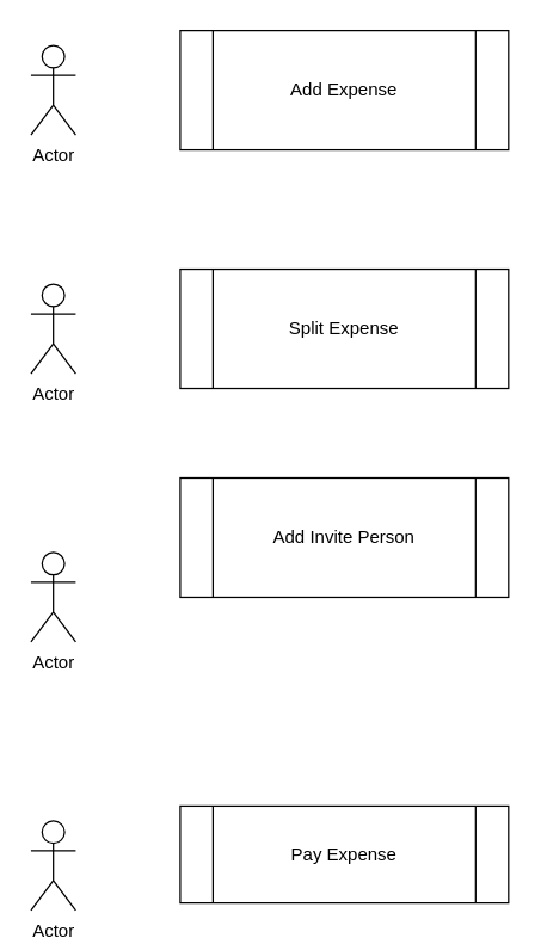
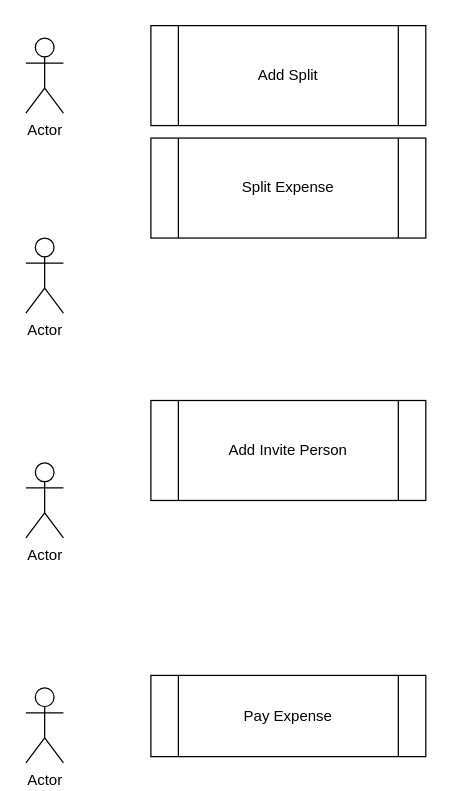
- <mxCell id="3" value="Add Expense" style="shape=process;whiteSpace=wrap;html=1;backgroundOutline=1;" vertex="1" parent="1"><mxGeometry x="120" y="20" width="220" height="80" as="geometry" /></mxCell>
+ <mxCell id="3" value="Add Split" style="shape=process;whiteSpace=wrap;html=1;backgroundOutline=1;" vertex="1" parent="1"><mxGeometry x="120" y="20" width="220" height="80" as="geometry" /></mxCell>
- <mxCell id="5" value="Split Expense" style="shape=process;whiteSpace=wrap;html=1;backgroundOutline=1;" vertex="1" parent="1"><mxGeometry x="120" y="180" width="220" height="80" as="geometry" /></mxCell>
+ <mxCell id="5" value="Split Expense" style="shape=process;whiteSpace=wrap;html=1;backgroundOutline=1;" vertex="1" parent="1"><mxGeometry x="120" y="110" width="220" height="80" as="geometry" /></mxCell>
